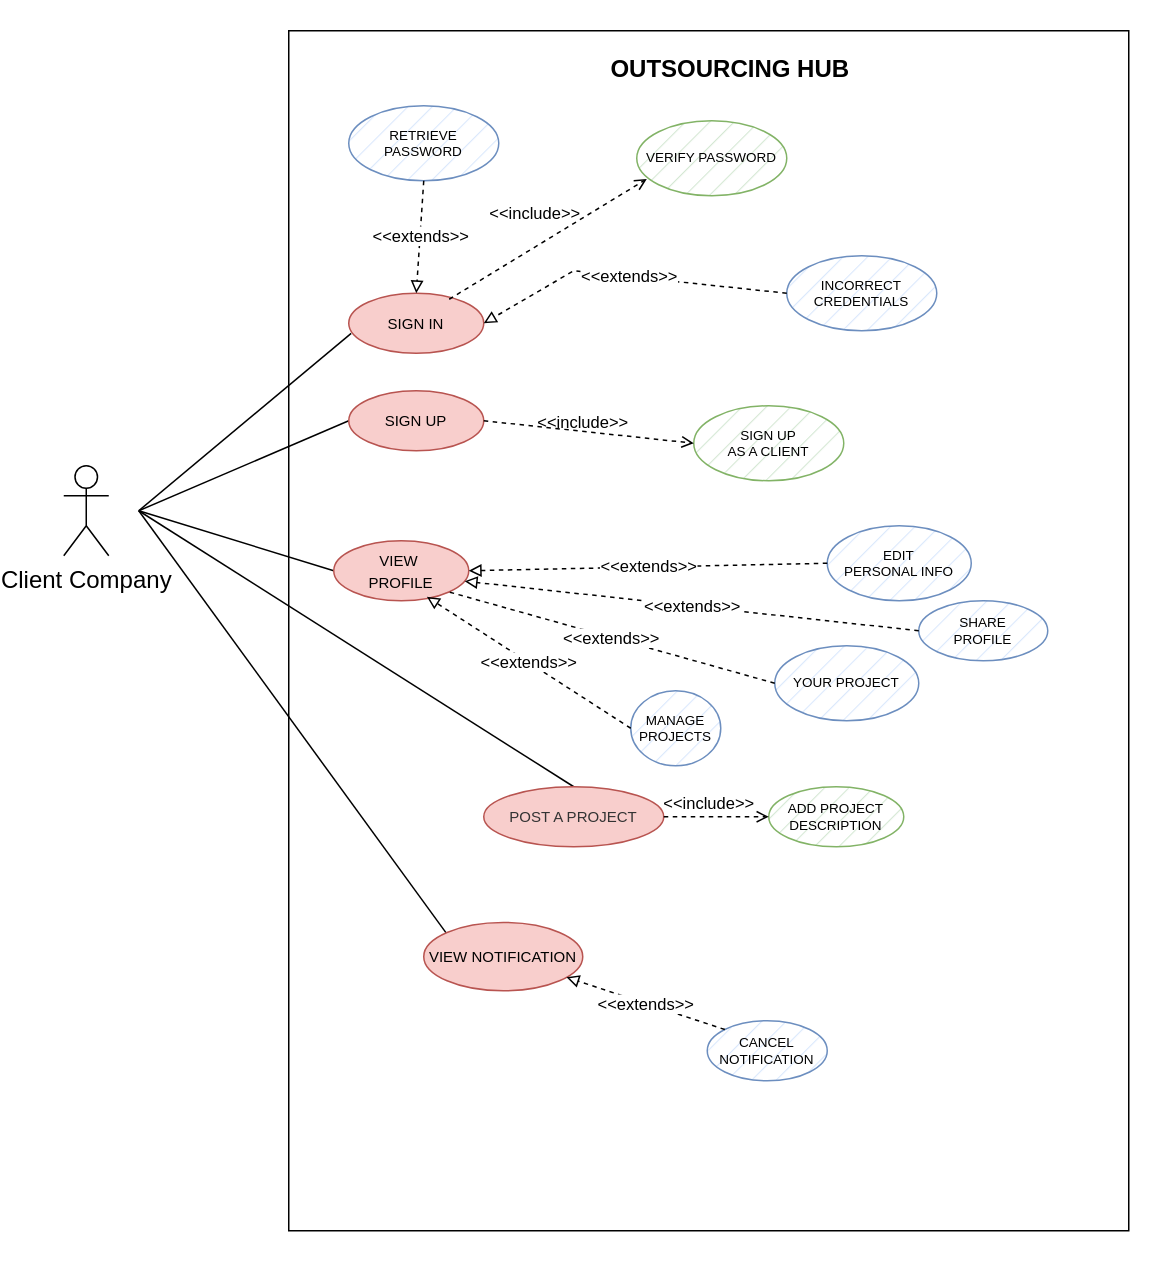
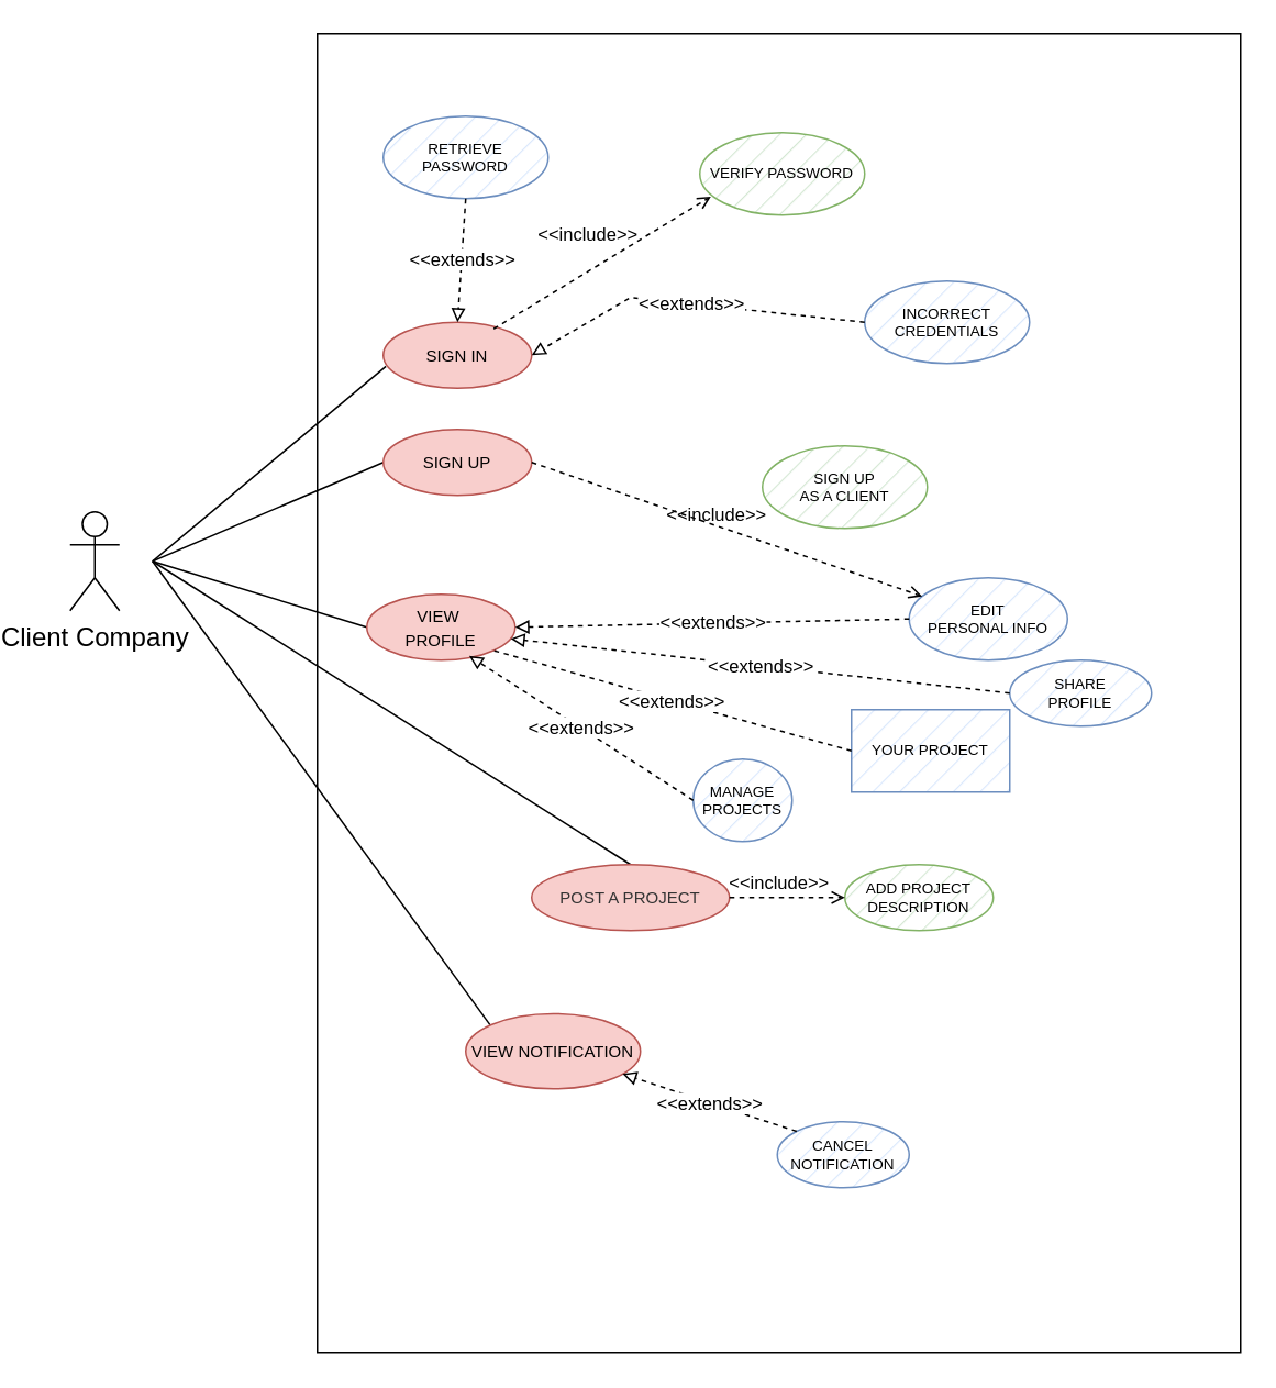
- <mxCell id="3" value="&lt;b&gt;&lt;font style=&quot;font-size: 16px;&quot;&gt;OUTSOURCING HUB&lt;/font&gt;&lt;/b&gt;" style="text;html=1;align=center;verticalAlign=middle;resizable=0;points=[];autosize=1;strokeColor=none;fillColor=none;" parent="1" vertex="1"><mxGeometry x="374" y="30" width="180" height="30" as="geometry" /></mxCell>
- <mxCell id="21" value="&amp;lt;&amp;lt;include&amp;gt;&amp;gt;" style="html=1;verticalAlign=bottom;labelBackgroundColor=none;endArrow=open;endFill=0;dashed=1;rounded=0;exitX=1;exitY=0.5;exitDx=0;exitDy=0;entryX=0;entryY=0.5;entryDx=0;entryDy=0;" parent="1" source="11" target="20" edge="1"><mxGeometry x="-0.05" y="-3" width="160" relative="1" as="geometry"><mxPoint x="286.96" y="209" as="sourcePoint" /><mxPoint x="418.7" y="128.8" as="targetPoint" /><mxPoint as="offset" /></mxGeometry></mxCell>
+ <mxCell id="21" value="&amp;lt;&amp;lt;include&amp;gt;&amp;gt;" style="html=1;verticalAlign=bottom;labelBackgroundColor=none;endArrow=open;endFill=0;dashed=1;rounded=0;exitX=1;exitY=0.5;exitDx=0;exitDy=0;" parent="1" source="11" target="13" edge="1"><mxGeometry x="-0.05" y="-3" width="160" relative="1" as="geometry"><mxPoint x="286.96" y="209" as="sourcePoint" /><mxPoint x="418.7" y="128.8" as="targetPoint" /><mxPoint as="offset" /></mxGeometry></mxCell>
- <mxCell id="25" value="&lt;font style=&quot;font-size: 9px;&quot;&gt;YOUR PROJECT&lt;br style=&quot;font-size: 9px;&quot;&gt;&lt;/font&gt;" style="ellipse;whiteSpace=wrap;html=1;fillColor=#dae8fc;strokeColor=#6c8ebf;fontSize=9;strokeWidth=1;fillStyle=hatch;" parent="1" vertex="1"><mxGeometry x="494" y="430" width="96" height="50" as="geometry" /></mxCell>
+ <mxCell id="25" value="&lt;font style=&quot;font-size: 9px;&quot;&gt;YOUR PROJECT&lt;br style=&quot;font-size: 9px;&quot;&gt;&lt;/font&gt;" style="whiteSpace=wrap;html=1;fillColor=#dae8fc;strokeColor=#6c8ebf;fontSize=9;strokeWidth=1;fillStyle=hatch;rounded=0;" parent="1" vertex="1"><mxGeometry x="494" y="430" width="96" height="50" as="geometry" /></mxCell>
